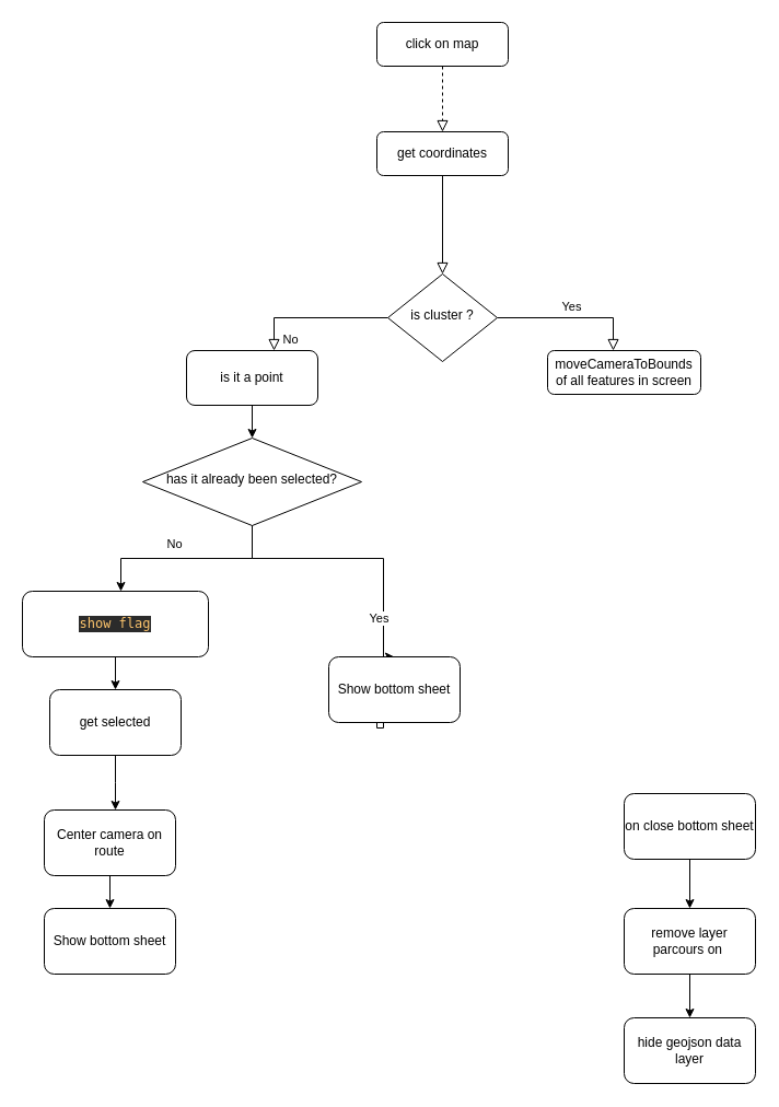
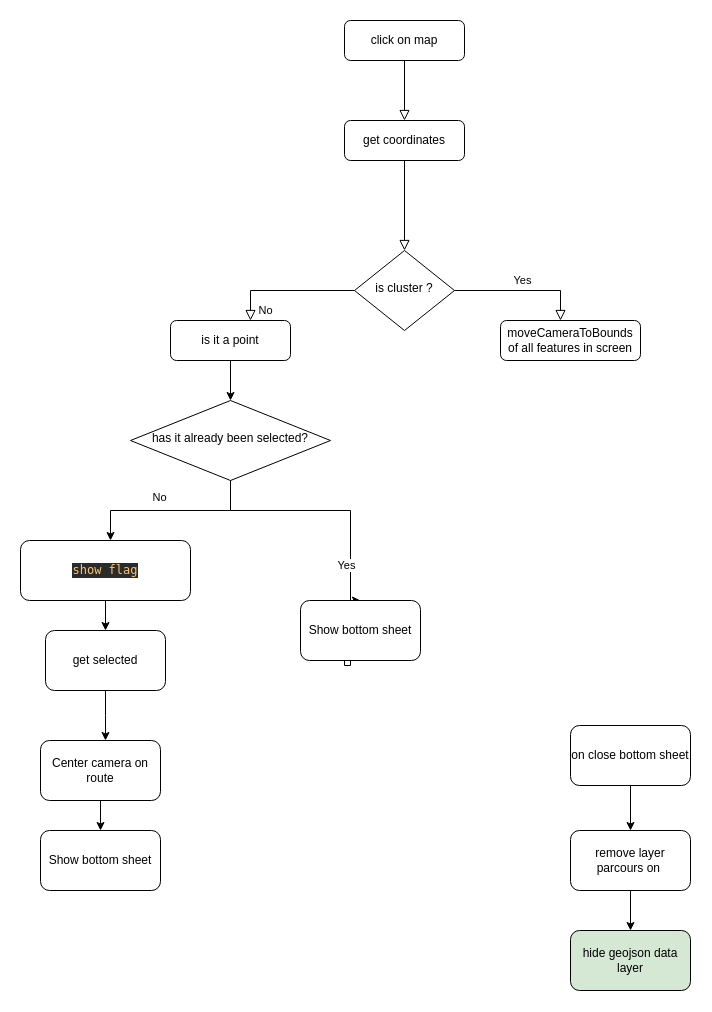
- <mxCell id="2" value="" style="rounded=0;html=1;jettySize=auto;orthogonalLoop=1;fontSize=11;endArrow=block;endFill=0;endSize=8;strokeWidth=1;shadow=0;labelBackgroundColor=none;edgeStyle=orthogonalEdgeStyle;entryX=0.5;entryY=0;entryDx=0;entryDy=0;dashed=1;" parent="1" source="3" target="11" edge="1"><mxGeometry relative="1" as="geometry"><mxPoint x="404" y="120" as="targetPoint" /></mxGeometry></mxCell>
+ <mxCell id="2" value="" style="rounded=0;html=1;jettySize=auto;orthogonalLoop=1;fontSize=11;endArrow=block;endFill=0;endSize=8;strokeWidth=1;shadow=0;labelBackgroundColor=none;edgeStyle=orthogonalEdgeStyle;entryX=0.5;entryY=0;entryDx=0;entryDy=0;" parent="1" source="3" target="11" edge="1"><mxGeometry relative="1" as="geometry"><mxPoint x="404" y="120" as="targetPoint" /></mxGeometry></mxCell>
- <mxCell id="9" value="is it a point" style="rounded=1;whiteSpace=wrap;html=1;fontSize=12;glass=0;strokeWidth=1;shadow=0;" parent="1" vertex="1"><mxGeometry x="170" y="320" width="120" height="50" as="geometry" /></mxCell>
+ <mxCell id="9" value="is it a point" style="rounded=1;whiteSpace=wrap;html=1;fontSize=12;glass=0;strokeWidth=1;shadow=0;" parent="1" vertex="1"><mxGeometry x="170" y="320" width="120" height="40" as="geometry" /></mxCell>
- <mxCell id="27" value="hide geojson data layer" style="whiteSpace=wrap;html=1;rounded=1;" vertex="1" parent="1"><mxGeometry x="570" y="930" width="120" height="60" as="geometry" /></mxCell>
+ <mxCell id="27" value="hide geojson data layer" style="whiteSpace=wrap;html=1;rounded=1;fillColor=#d5e8d4;" vertex="1" parent="1"><mxGeometry x="570" y="930" width="120" height="60" as="geometry" /></mxCell>
